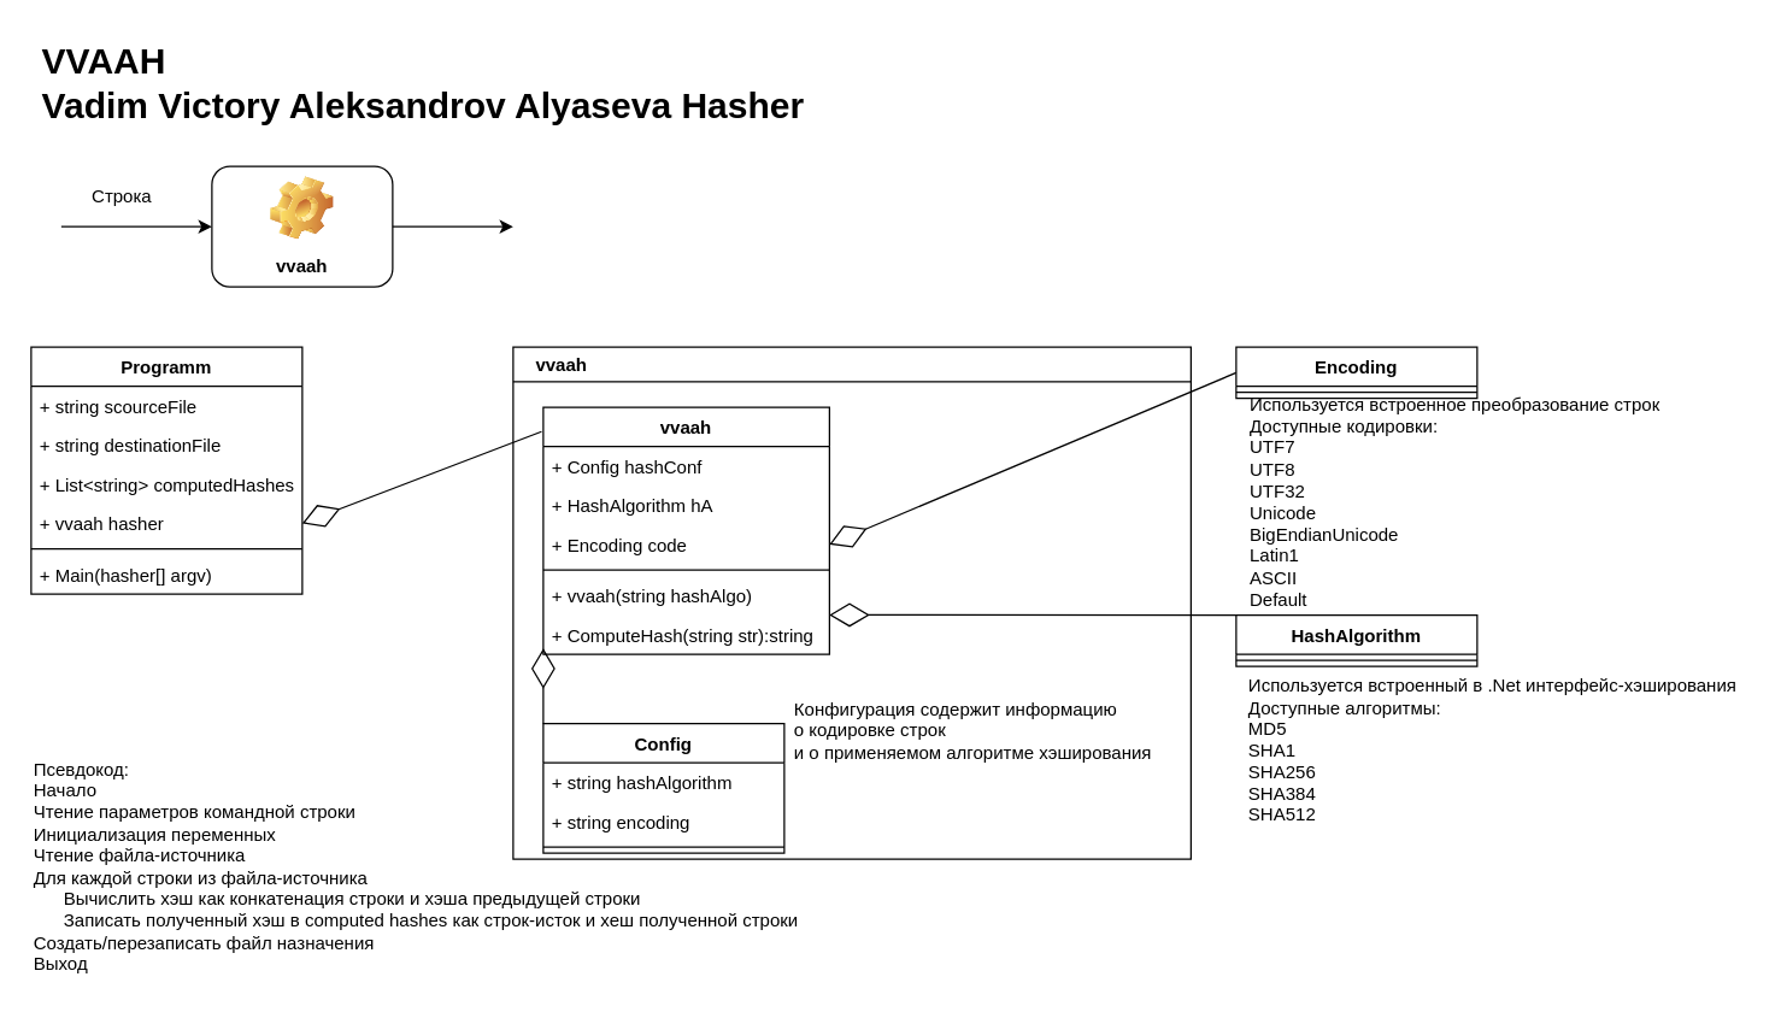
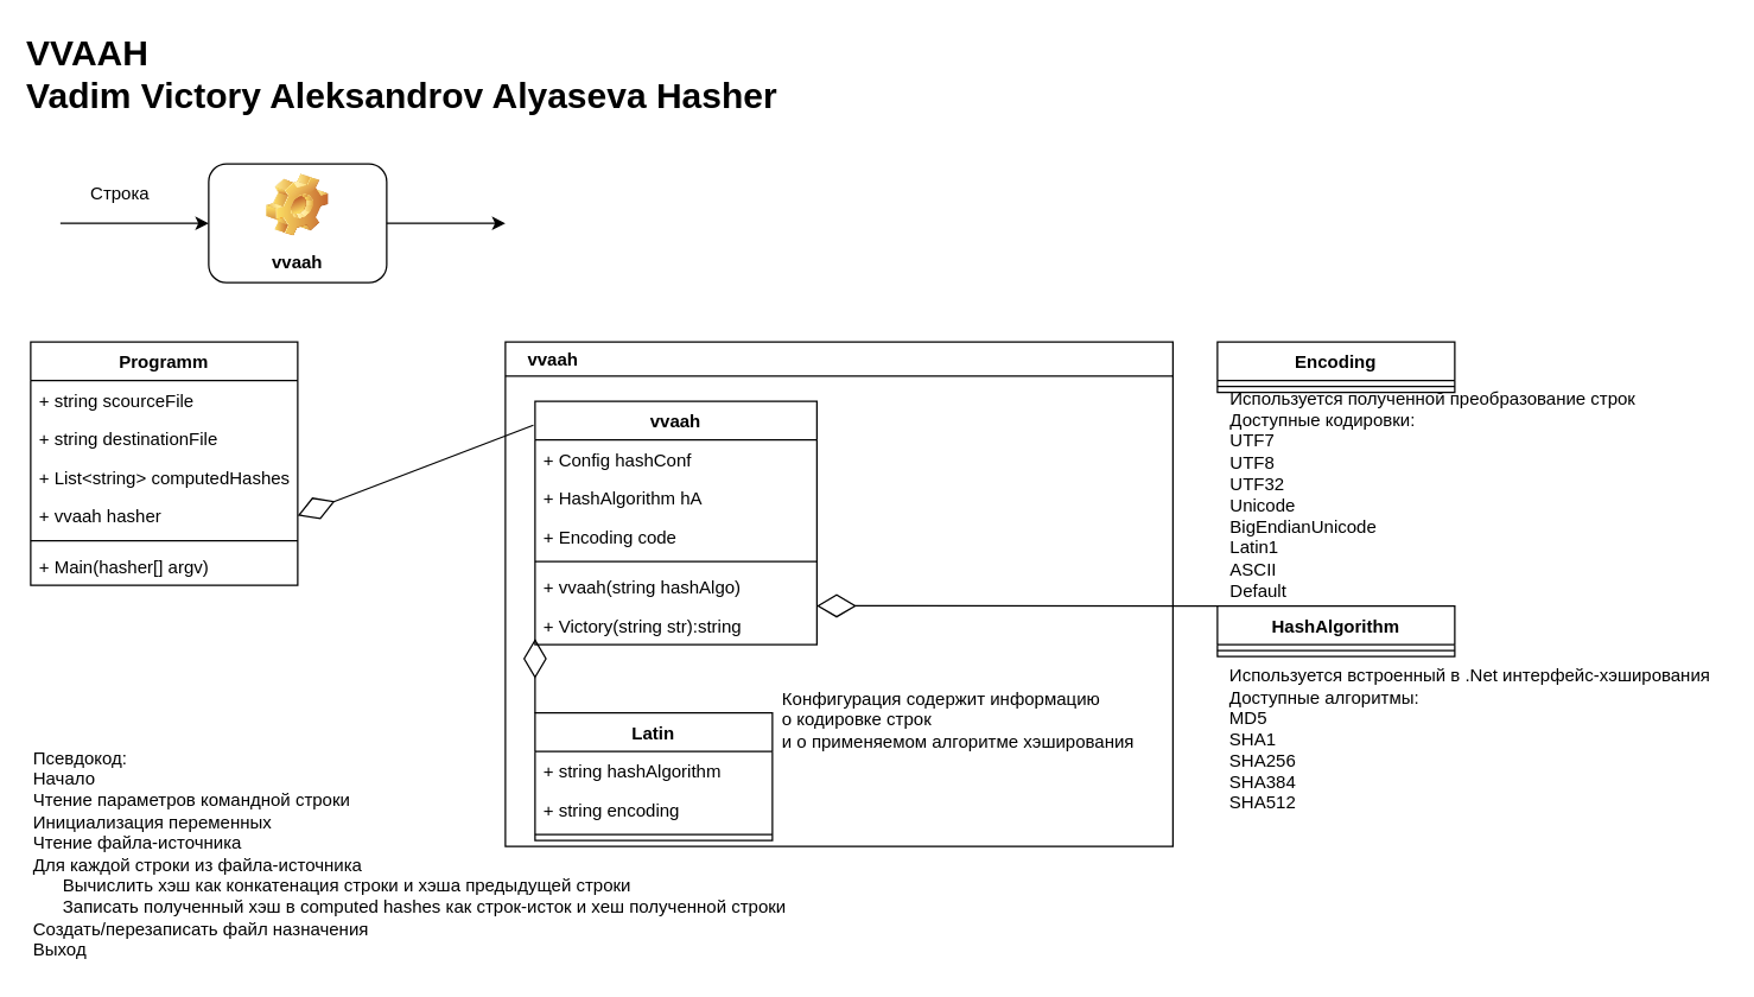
- <mxCell id="2" value="&lt;h1 style=&quot;text-align: left&quot;&gt;&lt;span&gt;&lt;b&gt;VVAAH&lt;br&gt;&lt;/b&gt;&lt;/span&gt;&lt;span&gt;&lt;b&gt;Vadim Victory Aleksandrov Alyaseva Hasher&lt;/b&gt;&lt;/span&gt;&lt;/h1&gt;" style="text;html=1;align=center;verticalAlign=middle;resizable=0;points=[];autosize=1;strokeColor=none;fillColor=none;" vertex="1" parent="1"><mxGeometry x="20" y="20" width="520" height="70" as="geometry" /></mxCell>
+ <mxCell id="2" value="&lt;h1 style=&quot;text-align: left&quot;&gt;&lt;span&gt;&lt;b&gt;VVAAH&lt;br&gt;&lt;/b&gt;&lt;/span&gt;&lt;span&gt;&lt;b&gt;Vadim Victory Aleksandrov Alyaseva Hasher&lt;/b&gt;&lt;/span&gt;&lt;/h1&gt;" style="text;html=1;align=center;verticalAlign=middle;resizable=0;points=[];autosize=1;strokeColor=none;fillColor=none;" vertex="1" parent="1"><mxGeometry x="10" y="15" width="520" height="70" as="geometry" /></mxCell>
- <mxCell id="34" value="" style="endArrow=diamondThin;endFill=0;endSize=24;html=1;rounded=0;entryX=1;entryY=0.5;entryDx=0;entryDy=0;exitX=0;exitY=0.5;exitDx=0;exitDy=0;" edge="1" parent="1" source="35" target="11"><mxGeometry width="160" relative="1" as="geometry"><mxPoint x="820" y="250" as="sourcePoint" /><mxPoint x="1090" y="270" as="targetPoint" /></mxGeometry></mxCell>
- <mxCell id="37" value="&lt;div style=&quot;text-align: left&quot;&gt;&lt;span&gt;Используется встроенное преобразование строк&lt;/span&gt;&lt;/div&gt;&lt;div style=&quot;text-align: left&quot;&gt;&lt;span&gt;Доступные кодировки:&lt;/span&gt;&lt;/div&gt;&lt;div style=&quot;text-align: left&quot;&gt;&lt;span&gt;UTF7&lt;/span&gt;&lt;/div&gt;&lt;div style=&quot;text-align: left&quot;&gt;&lt;span&gt;UTF8&lt;/span&gt;&lt;/div&gt;&lt;div style=&quot;text-align: left&quot;&gt;&lt;span&gt;UTF32&lt;/span&gt;&lt;/div&gt;&lt;div style=&quot;text-align: left&quot;&gt;&lt;span&gt;Unicode&lt;/span&gt;&lt;/div&gt;&lt;div style=&quot;text-align: left&quot;&gt;&lt;span&gt;BigEndianUnicode&lt;/span&gt;&lt;/div&gt;&lt;div style=&quot;text-align: left&quot;&gt;&lt;span&gt;Latin1&lt;/span&gt;&lt;/div&gt;&lt;div style=&quot;text-align: left&quot;&gt;&lt;span&gt;ASCII&lt;br&gt;Default&lt;/span&gt;&lt;/div&gt;" style="text;html=1;align=center;verticalAlign=middle;resizable=0;points=[];autosize=1;strokeColor=none;fillColor=none;" vertex="1" parent="1"><mxGeometry x="820" y="258" width="290" height="150" as="geometry" /></mxCell>
+ <mxCell id="37" value="&lt;div style=&quot;text-align: left&quot;&gt;&lt;span&gt;Используется полученной преобразование строк&lt;/span&gt;&lt;/div&gt;&lt;div style=&quot;text-align: left&quot;&gt;&lt;span&gt;Доступные кодировки:&lt;/span&gt;&lt;/div&gt;&lt;div style=&quot;text-align: left&quot;&gt;&lt;span&gt;UTF7&lt;/span&gt;&lt;/div&gt;&lt;div style=&quot;text-align: left&quot;&gt;&lt;span&gt;UTF8&lt;/span&gt;&lt;/div&gt;&lt;div style=&quot;text-align: left&quot;&gt;&lt;span&gt;UTF32&lt;/span&gt;&lt;/div&gt;&lt;div style=&quot;text-align: left&quot;&gt;&lt;span&gt;Unicode&lt;/span&gt;&lt;/div&gt;&lt;div style=&quot;text-align: left&quot;&gt;&lt;span&gt;BigEndianUnicode&lt;/span&gt;&lt;/div&gt;&lt;div style=&quot;text-align: left&quot;&gt;&lt;span&gt;Latin1&lt;/span&gt;&lt;/div&gt;&lt;div style=&quot;text-align: left&quot;&gt;&lt;span&gt;ASCII&lt;br&gt;Default&lt;/span&gt;&lt;/div&gt;" style="text;html=1;align=center;verticalAlign=middle;resizable=0;points=[];autosize=1;strokeColor=none;fillColor=none;" vertex="1" parent="1"><mxGeometry x="820" y="258" width="290" height="150" as="geometry" /></mxCell>
- <mxCell id="14" value="+ ComputeHash(string str):string" style="text;strokeColor=none;fillColor=none;align=left;verticalAlign=top;spacingLeft=4;spacingRight=4;overflow=hidden;rotatable=0;points=[[0,0.5],[1,0.5]];portConstraint=eastwest;" vertex="1" parent="8"><mxGeometry y="138" width="190" height="26" as="geometry" /></mxCell>
+ <mxCell id="14" value="+ Victory(string str):string" style="text;strokeColor=none;fillColor=none;align=left;verticalAlign=top;spacingLeft=4;spacingRight=4;overflow=hidden;rotatable=0;points=[[0,0.5],[1,0.5]];portConstraint=eastwest;" vertex="1" parent="8"><mxGeometry y="138" width="190" height="26" as="geometry" /></mxCell>
- <mxCell id="15" value="Config" style="swimlane;fontStyle=1;align=center;verticalAlign=top;childLayout=stackLayout;horizontal=1;startSize=26;horizontalStack=0;resizeParent=1;resizeParentMax=0;resizeLast=0;collapsible=1;marginBottom=0;" vertex="1" parent="7"><mxGeometry x="20" y="250" width="160" height="86" as="geometry" /></mxCell>
+ <mxCell id="15" value="Latin" style="swimlane;fontStyle=1;align=center;verticalAlign=top;childLayout=stackLayout;horizontal=1;startSize=26;horizontalStack=0;resizeParent=1;resizeParentMax=0;resizeLast=0;collapsible=1;marginBottom=0;" vertex="1" parent="7"><mxGeometry x="20" y="250" width="160" height="86" as="geometry" /></mxCell>
